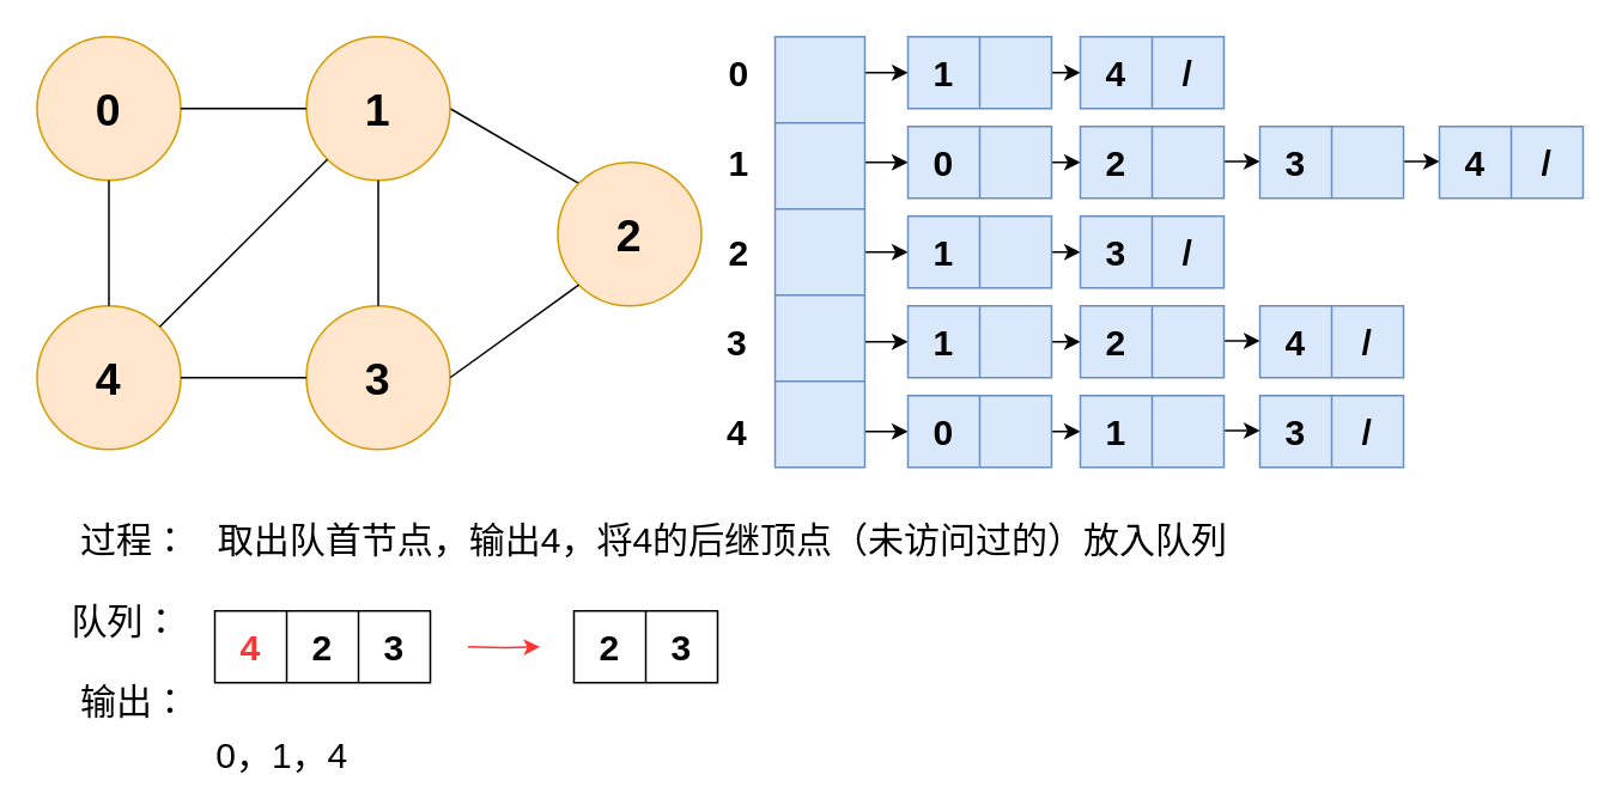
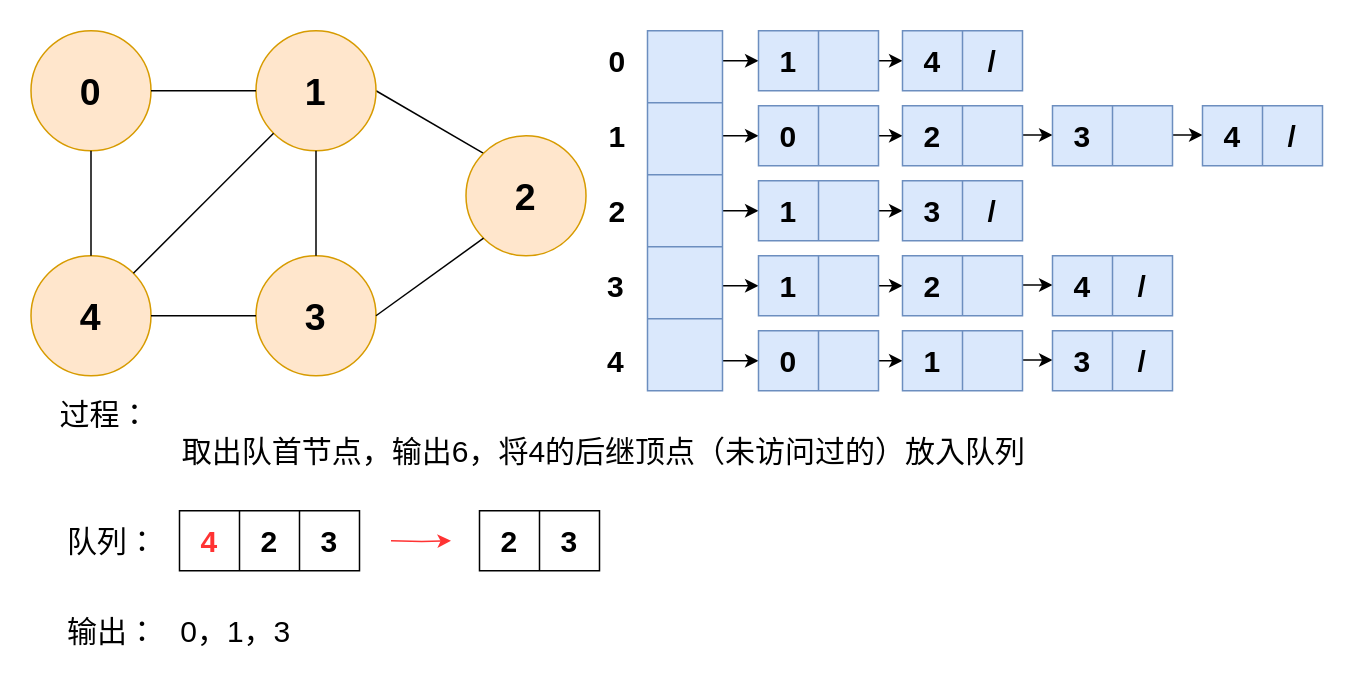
- <mxCell id="35" value="过程：" style="text;html=1;strokeColor=none;fillColor=none;align=center;verticalAlign=middle;whiteSpace=wrap;rounded=0;fontSize=20;" vertex="1" parent="1"><mxGeometry x="40" y="290" width="69" height="20" as="geometry" /></mxCell>
+ <mxCell id="35" value="过程：" style="text;html=1;strokeColor=none;fillColor=none;align=center;verticalAlign=middle;whiteSpace=wrap;rounded=0;fontSize=20;" vertex="1" parent="1"><mxGeometry x="35" y="265" width="69" height="20" as="geometry" /></mxCell>
- <mxCell id="36" value="取出队首节点，输出4，将4的后继顶点（未访问过的）放入队列" style="text;html=1;strokeColor=none;fillColor=none;align=left;verticalAlign=middle;whiteSpace=wrap;rounded=0;fontSize=20;" vertex="1" parent="1"><mxGeometry x="119" y="290" width="651" height="20" as="geometry" /></mxCell>
+ <mxCell id="36" value="取出队首节点，输出6，将4的后继顶点（未访问过的）放入队列" style="text;html=1;strokeColor=none;fillColor=none;align=left;verticalAlign=middle;whiteSpace=wrap;rounded=0;fontSize=20;" vertex="1" parent="1"><mxGeometry x="119" y="290" width="651" height="20" as="geometry" /></mxCell>
- <mxCell id="14" value="队列：" style="text;html=1;strokeColor=none;fillColor=none;align=center;verticalAlign=middle;whiteSpace=wrap;rounded=0;fontSize=20;" vertex="1" parent="1"><mxGeometry x="35" y="335" width="69" height="20" as="geometry" /></mxCell>
+ <mxCell id="14" value="队列：" style="text;html=1;strokeColor=none;fillColor=none;align=center;verticalAlign=middle;whiteSpace=wrap;rounded=0;fontSize=20;" vertex="1" parent="1"><mxGeometry x="40" y="350" width="69" height="20" as="geometry" /></mxCell>
- <mxCell id="34" value="输出：" style="text;html=1;strokeColor=none;fillColor=none;align=center;verticalAlign=middle;whiteSpace=wrap;rounded=0;fontSize=20;" vertex="1" parent="1"><mxGeometry x="40" y="380" width="69" height="20" as="geometry" /></mxCell>
+ <mxCell id="34" value="输出：" style="text;html=1;strokeColor=none;fillColor=none;align=center;verticalAlign=middle;whiteSpace=wrap;rounded=0;fontSize=20;" vertex="1" parent="1"><mxGeometry x="40" y="410" width="69" height="20" as="geometry" /></mxCell>
- <mxCell id="37" value="0，1，4" style="text;html=1;strokeColor=none;fillColor=none;align=left;verticalAlign=middle;whiteSpace=wrap;rounded=0;fontSize=20;" vertex="1" parent="1"><mxGeometry x="118" y="410" width="511" height="20" as="geometry" /></mxCell>
+ <mxCell id="37" value="0，1，3" style="text;html=1;strokeColor=none;fillColor=none;align=left;verticalAlign=middle;whiteSpace=wrap;rounded=0;fontSize=20;" vertex="1" parent="1"><mxGeometry x="118" y="410" width="511" height="20" as="geometry" /></mxCell>
